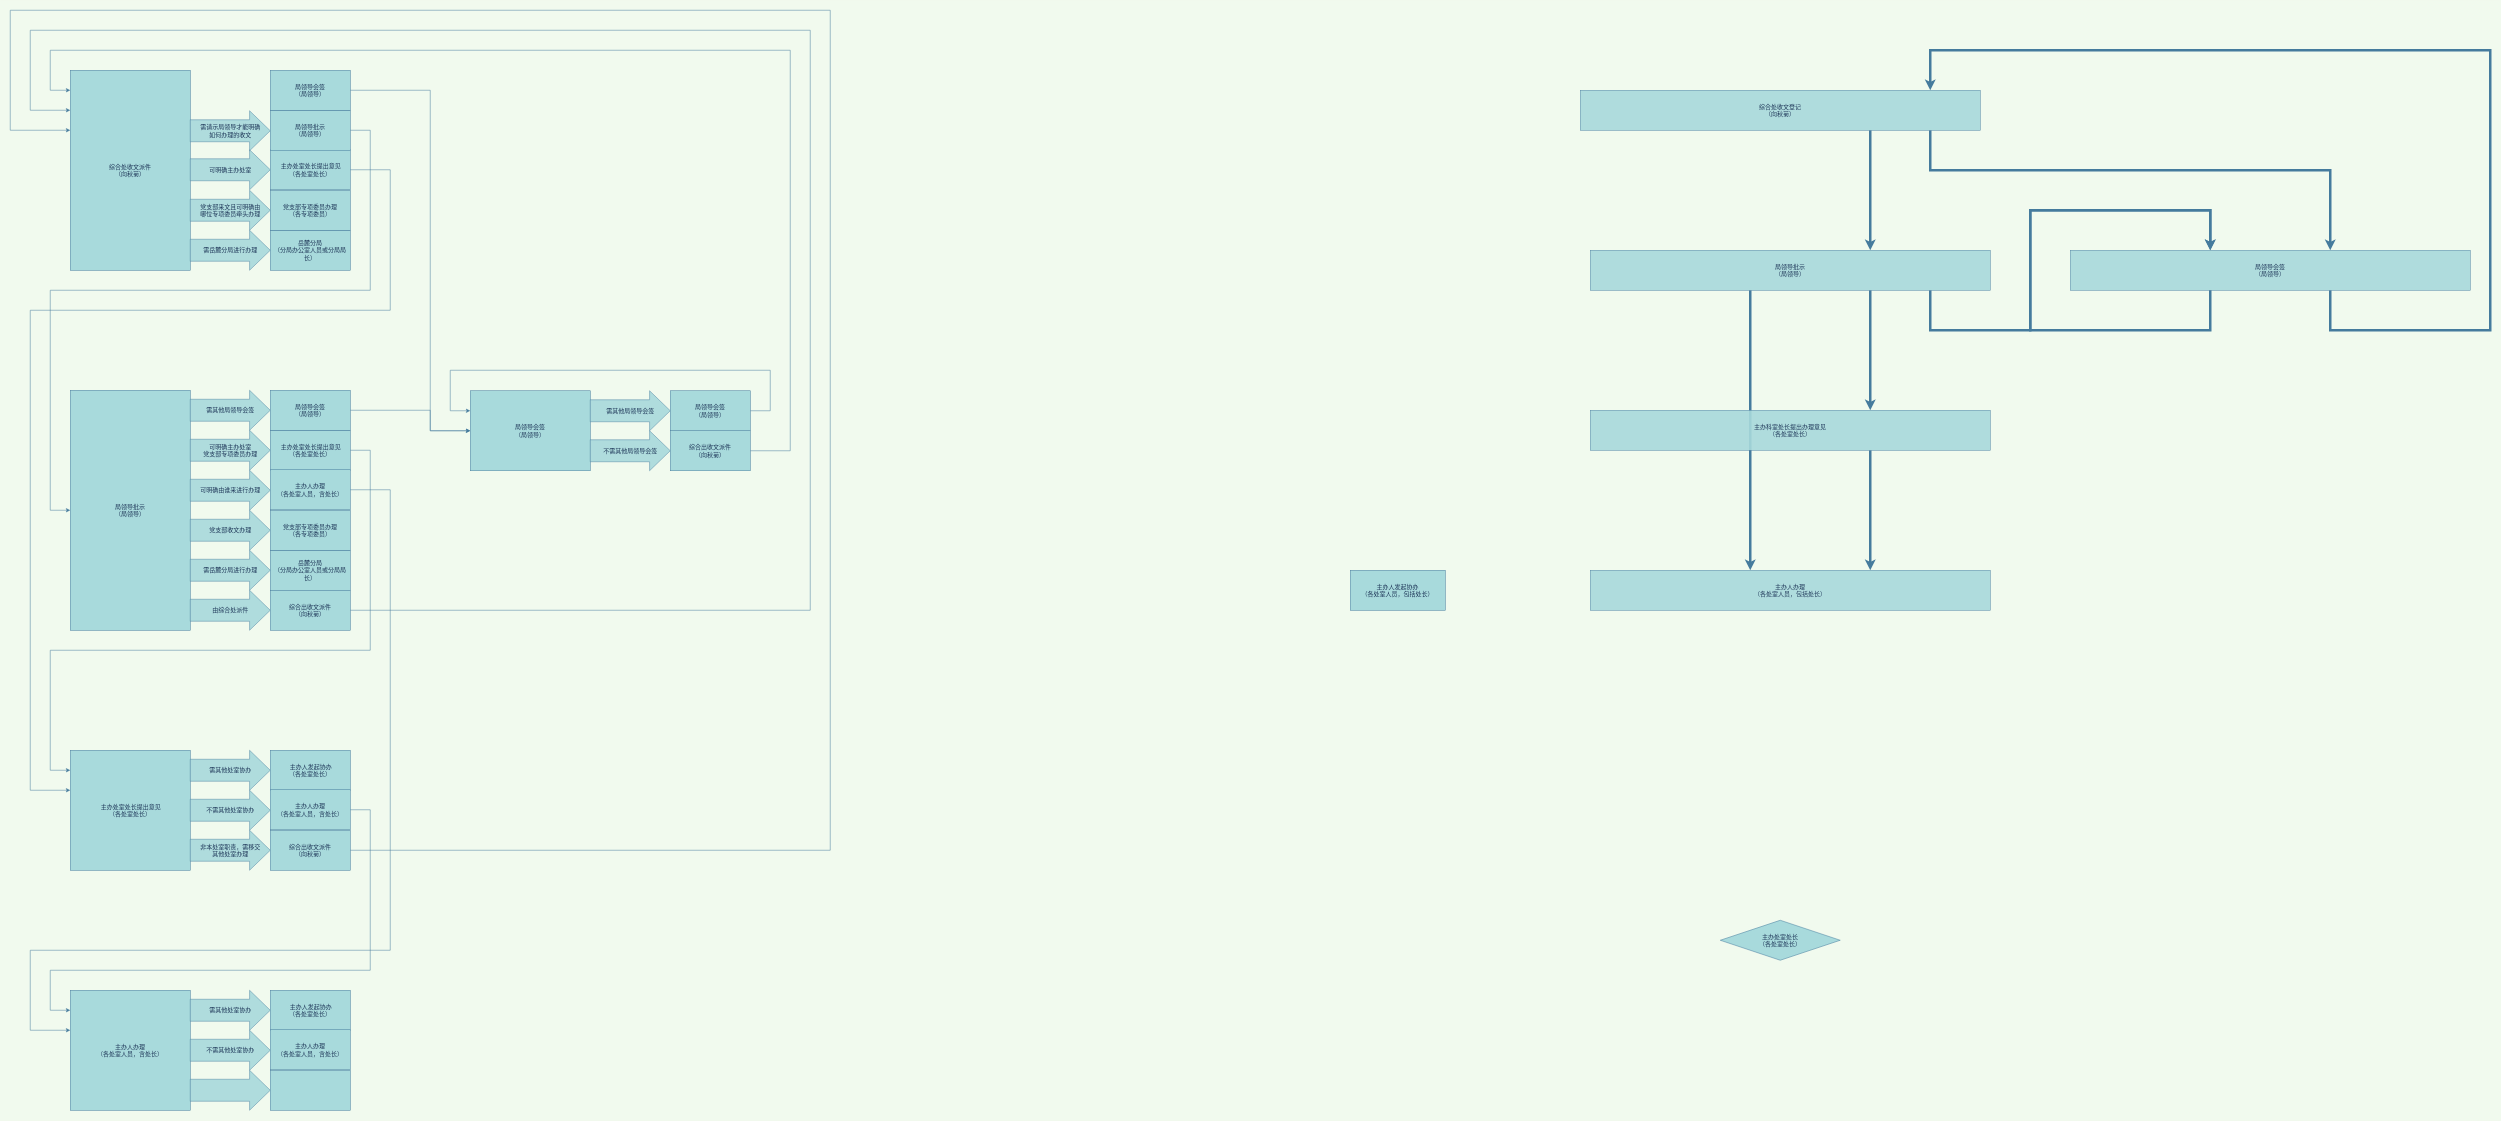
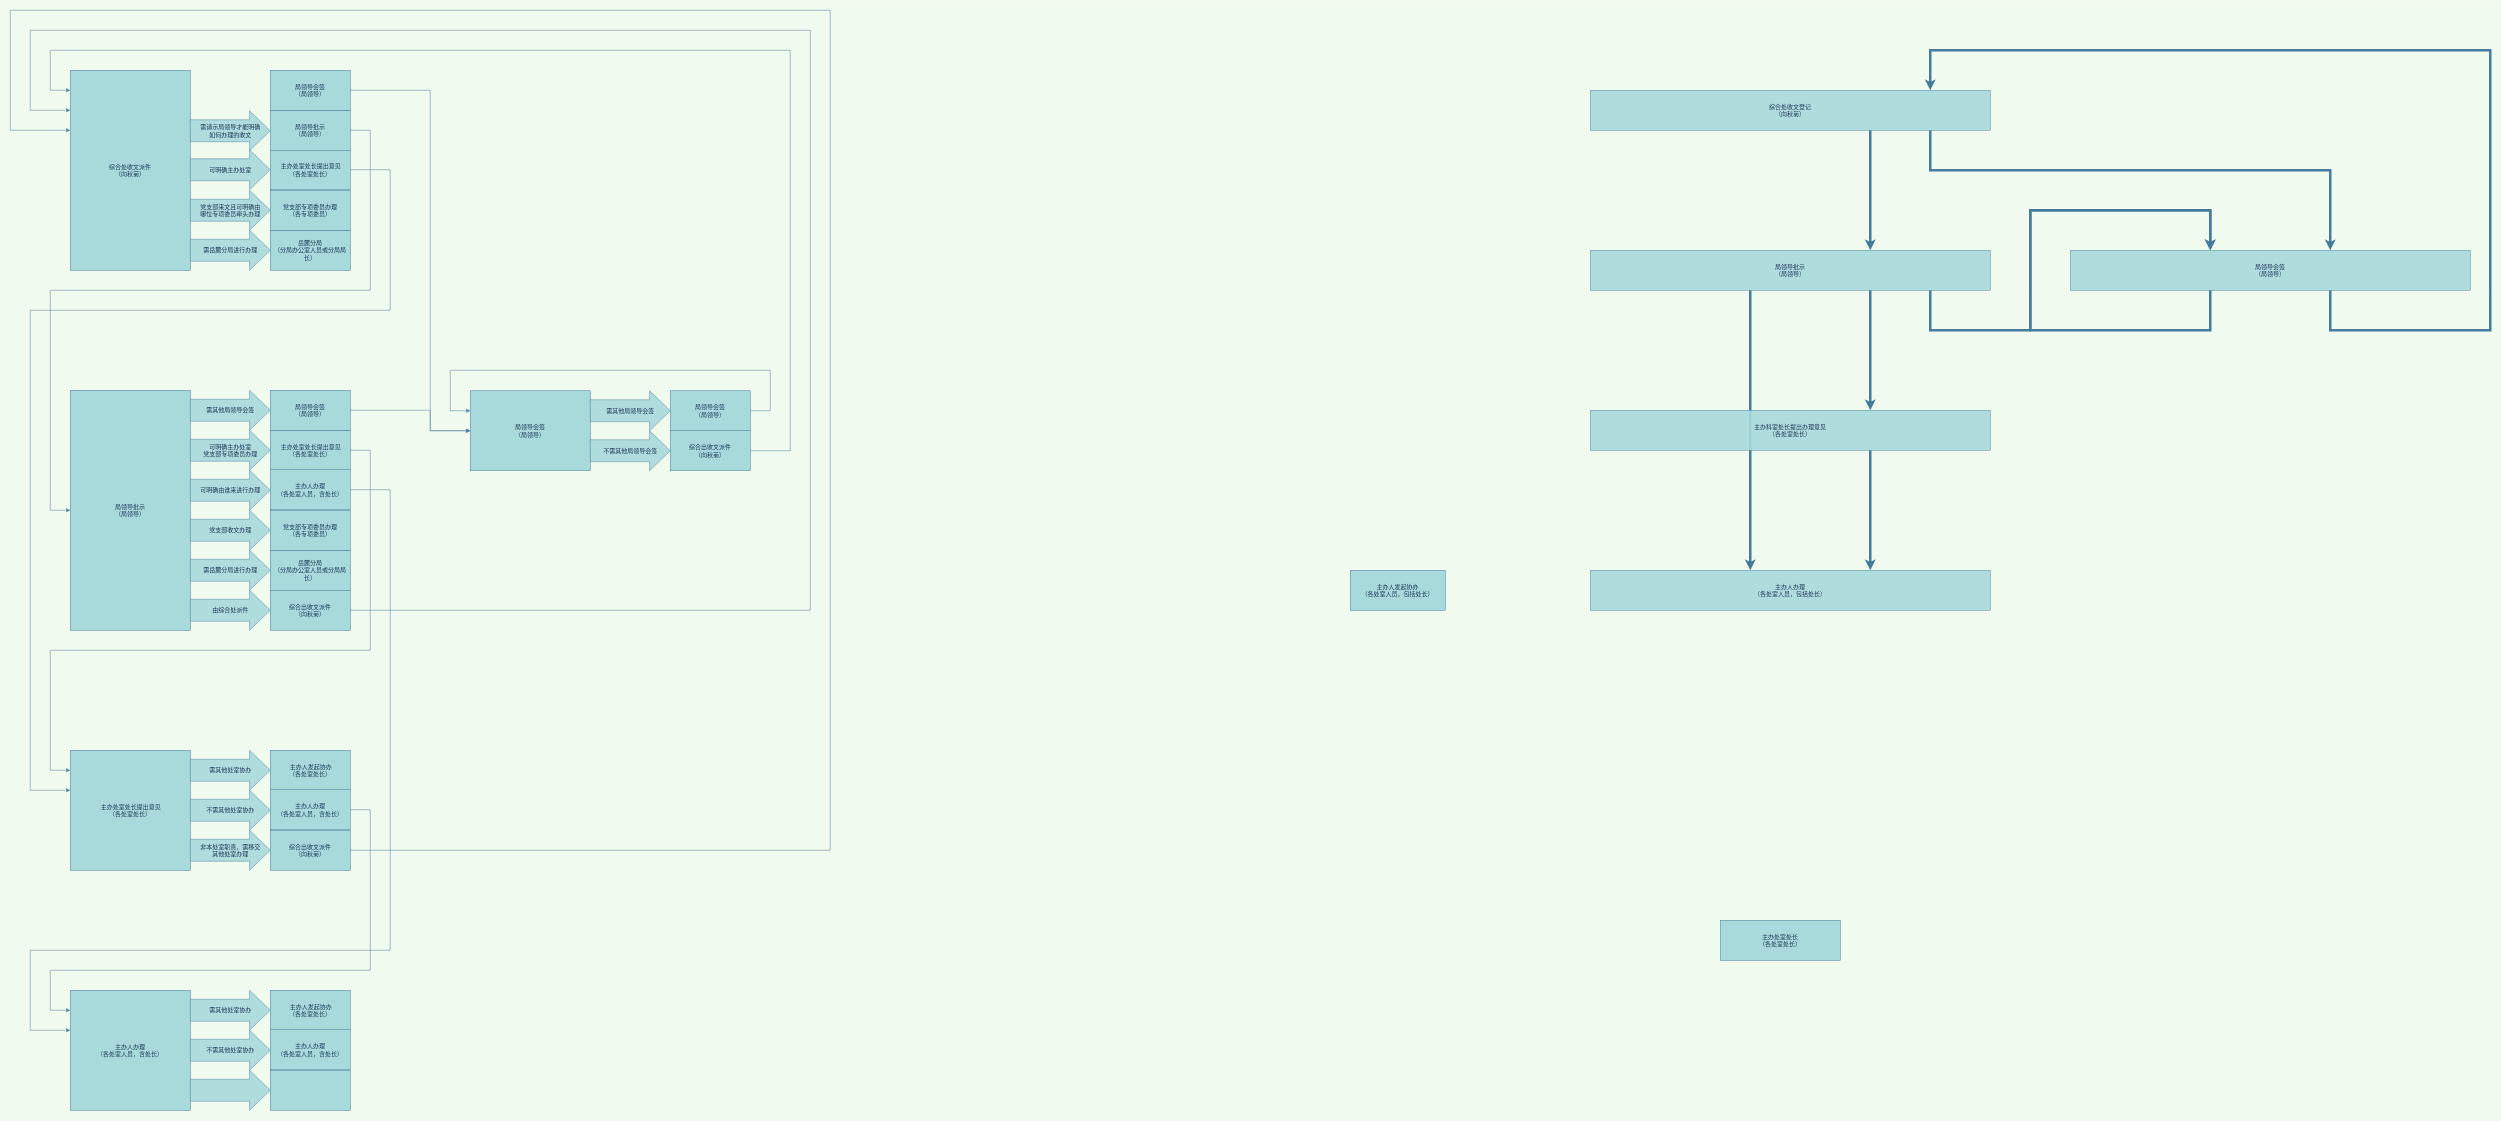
- <mxCell id="4" value="综合处收文登记&lt;br&gt;（向秋菊）" style="rounded=0;whiteSpace=wrap;html=1;opacity=90;fillColor=#A8DADC;strokeColor=#457B9D;fontColor=#1D3557;" parent="1" vertex="1"><mxGeometry x="3160" y="180" width="800" height="80" as="geometry" /></mxCell>
+ <mxCell id="4" value="综合处收文登记&lt;br&gt;（向秋菊）" style="rounded=0;whiteSpace=wrap;html=1;opacity=90;fillColor=#A8DADC;strokeColor=#457B9D;fontColor=#1D3557;" parent="1" vertex="1"><mxGeometry x="3180" y="180" width="800" height="80" as="geometry" /></mxCell>
- <mxCell id="16" value="主办处室处长&lt;br&gt;（各处室处长）" style="rhombus;whiteSpace=wrap;html=1;fillColor=#A8DADC;strokeColor=#457B9D;fontColor=#1D3557;" parent="1" vertex="1"><mxGeometry x="3440" y="1840" width="240" height="80" as="geometry" /></mxCell>
+ <mxCell id="16" value="主办处室处长&lt;br&gt;（各处室处长）" style="whiteSpace=wrap;html=1;fillColor=#A8DADC;strokeColor=#457B9D;fontColor=#1D3557;" parent="1" vertex="1"><mxGeometry x="3440" y="1840" width="240" height="80" as="geometry" /></mxCell>
